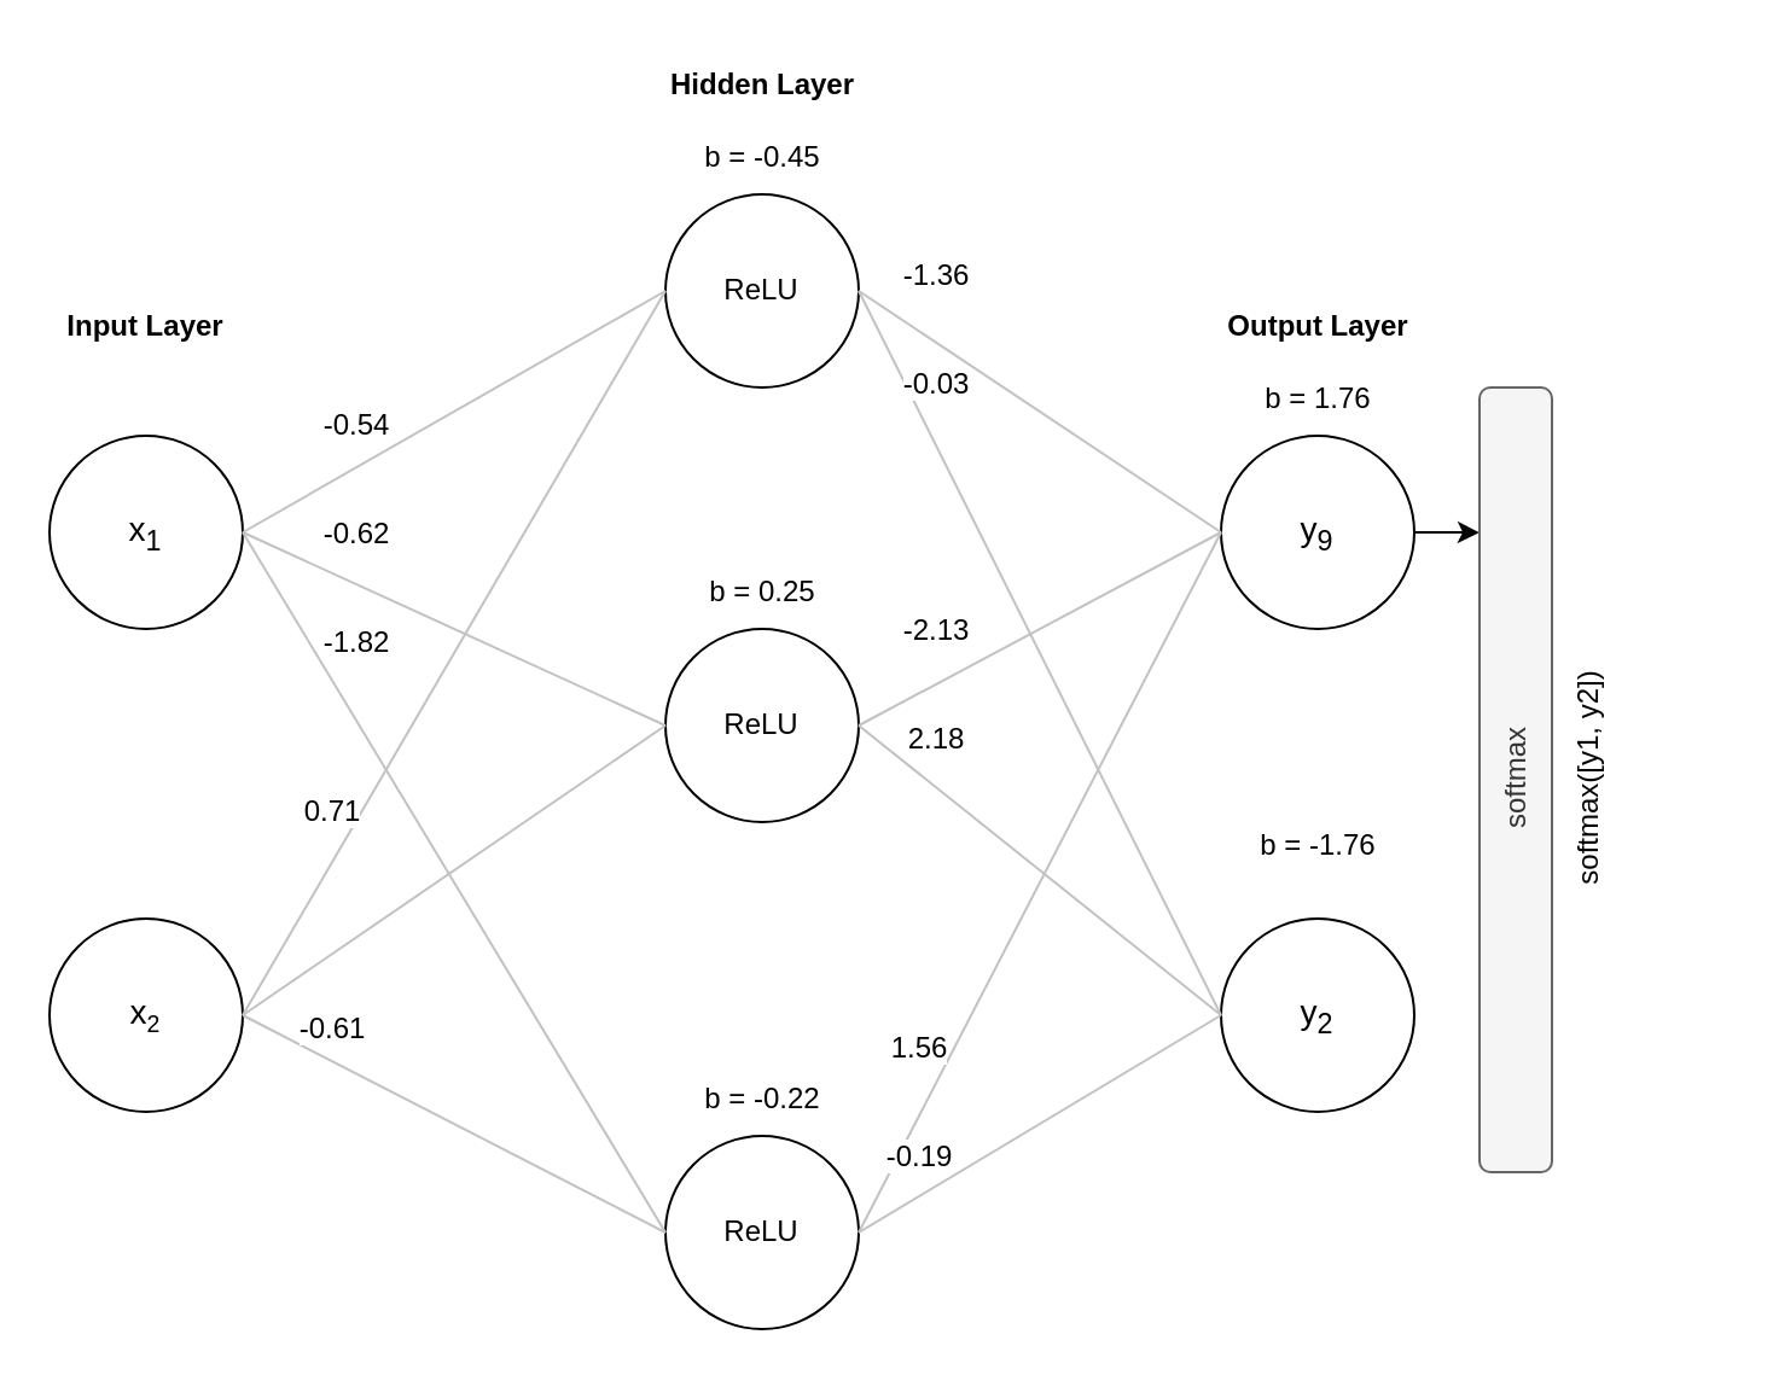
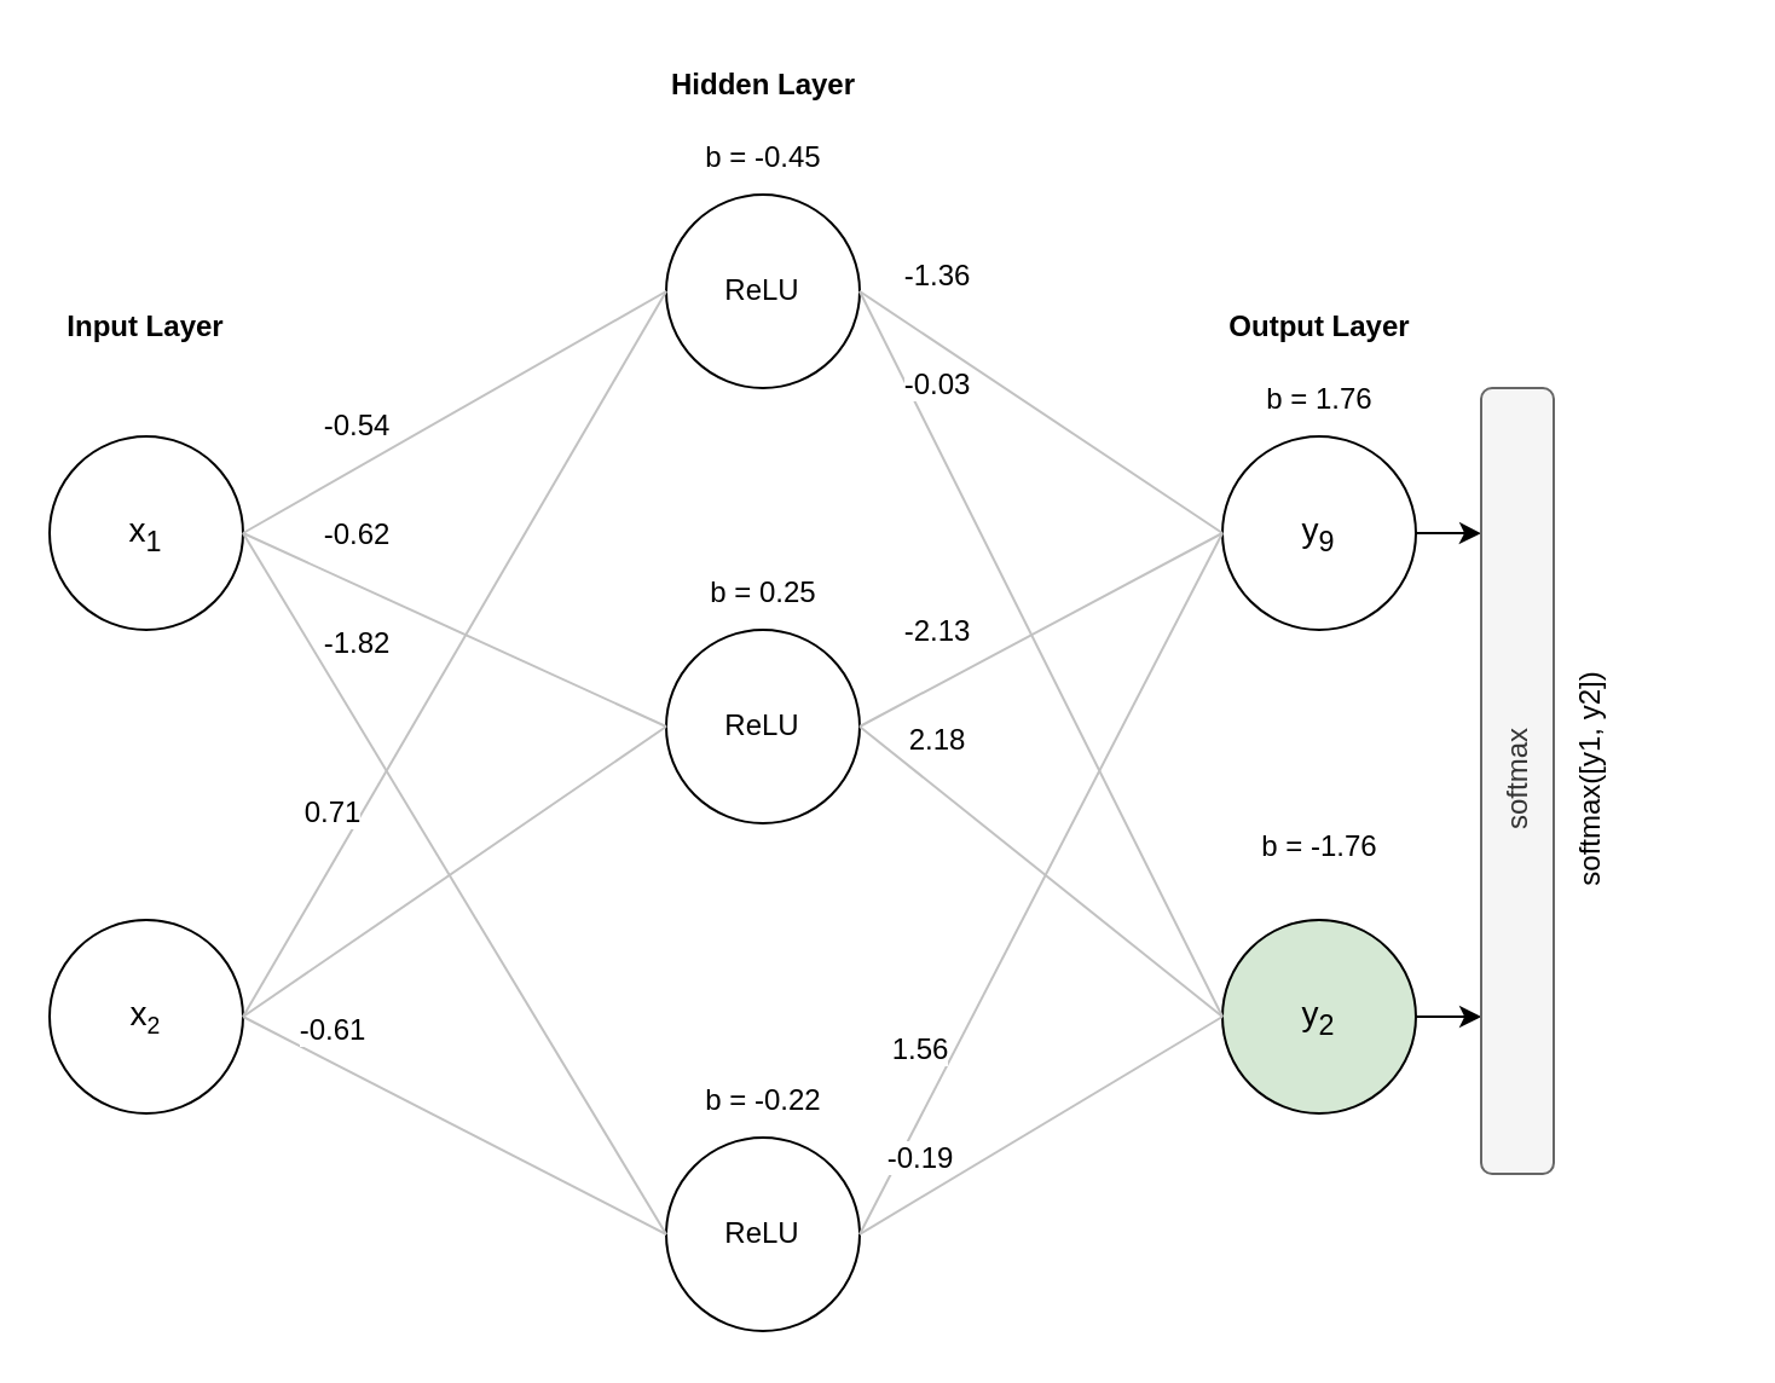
- <mxCell id="10" value="&lt;font style=&quot;font-size: 14px;&quot;&gt;y&lt;sub&gt;2&lt;/sub&gt;&lt;/font&gt;" style="ellipse;whiteSpace=wrap;html=1;aspect=fixed;" parent="1" vertex="1"><mxGeometry x="505" y="380" width="80" height="80" as="geometry" /></mxCell>
+ <mxCell id="10" value="&lt;font style=&quot;font-size: 14px;&quot;&gt;y&lt;sub&gt;2&lt;/sub&gt;&lt;/font&gt;" style="ellipse;whiteSpace=wrap;html=1;aspect=fixed;fillColor=#d5e8d4;" parent="1" vertex="1"><mxGeometry x="505" y="380" width="80" height="80" as="geometry" /></mxCell>
+ <mxCell id="9" style="edgeStyle=orthogonalEdgeStyle;rounded=0;orthogonalLoop=1;jettySize=auto;html=1;entryX=0.2;entryY=0.998;entryDx=0;entryDy=0;entryPerimeter=0;" edge="1" parent="1" source="10" target="42"><mxGeometry relative="1" as="geometry" /></mxCell>
